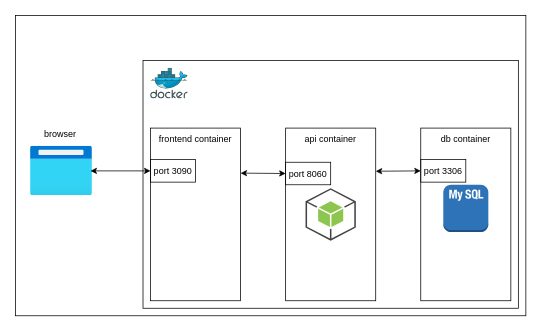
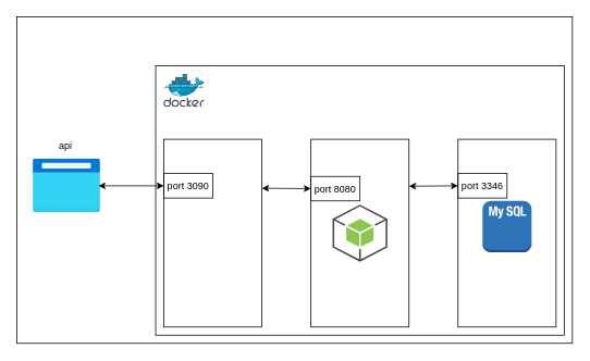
- <mxCell id="15" value="browser" style="text;html=1;strokeColor=none;fillColor=none;align=center;verticalAlign=middle;whiteSpace=wrap;rounded=0;" vertex="1" parent="1"><mxGeometry x="40" y="164" width="80" height="30" as="geometry" /></mxCell>
+ <mxCell id="15" value="api" style="text;html=1;strokeColor=none;fillColor=none;align=center;verticalAlign=middle;whiteSpace=wrap;rounded=0;" vertex="1" parent="1"><mxGeometry x="40" y="164" width="80" height="30" as="geometry" /></mxCell>
- <mxCell id="12" value="frontend container" style="text;html=1;strokeColor=none;fillColor=none;align=center;verticalAlign=middle;whiteSpace=wrap;rounded=0;" vertex="1" parent="1"><mxGeometry x="200" y="170" width="120" height="30" as="geometry" /></mxCell>
- <mxCell id="13" value="api container" style="text;html=1;strokeColor=none;fillColor=none;align=center;verticalAlign=middle;whiteSpace=wrap;rounded=0;" vertex="1" parent="1"><mxGeometry x="380" y="170" width="120" height="30" as="geometry" /></mxCell>
- <mxCell id="14" value="db container" style="text;html=1;strokeColor=none;fillColor=none;align=center;verticalAlign=middle;whiteSpace=wrap;rounded=0;" vertex="1" parent="1"><mxGeometry x="560" y="170" width="120" height="30" as="geometry" /></mxCell>
- <mxCell id="18" value="port 3306" style="text;html=1;strokeColor=default;fillColor=none;align=center;verticalAlign=middle;whiteSpace=wrap;rounded=0;" vertex="1" parent="1"><mxGeometry x="560" y="212" width="60" height="30" as="geometry" /></mxCell>
+ <mxCell id="18" value="port 3346" style="text;html=1;strokeColor=default;fillColor=none;align=center;verticalAlign=middle;whiteSpace=wrap;rounded=0;" vertex="1" parent="1"><mxGeometry x="560" y="212" width="60" height="30" as="geometry" /></mxCell>
- <mxCell id="17" value="port 8060" style="text;html=1;strokeColor=default;fillColor=none;align=center;verticalAlign=middle;whiteSpace=wrap;rounded=0;" vertex="1" parent="1"><mxGeometry x="380" y="215.5" width="60" height="30" as="geometry" /></mxCell>
+ <mxCell id="17" value="port 8080" style="text;html=1;strokeColor=default;fillColor=none;align=center;verticalAlign=middle;whiteSpace=wrap;rounded=0;" vertex="1" parent="1"><mxGeometry x="380" y="215.5" width="60" height="30" as="geometry" /></mxCell>
